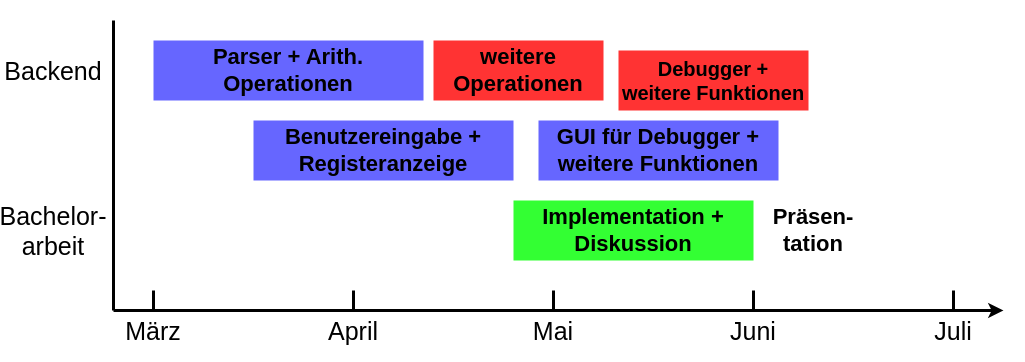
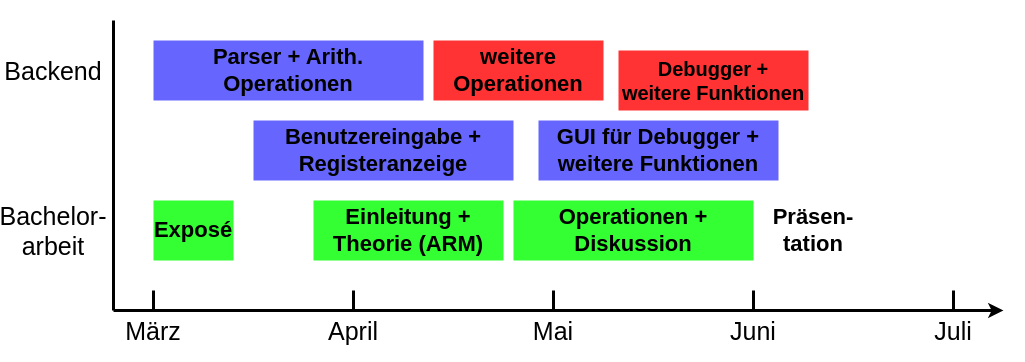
+ <mxCell id="24" value="Exposé" style="rounded=0;whiteSpace=wrap;html=1;strokeColor=none;fillColor=#33FF33;fontSize=22;fontStyle=1" parent="1" vertex="1"><mxGeometry x="140" y="200" width="80" height="60" as="geometry" /></mxCell>
+ <mxCell id="16" value="&lt;div&gt;Einleitung +&lt;/div&gt;&lt;div&gt;Theorie (ARM)&lt;br&gt;&lt;/div&gt;" style="rounded=0;whiteSpace=wrap;html=1;strokeColor=none;fillColor=#33FF33;fontSize=22;fontStyle=1" parent="1" vertex="1"><mxGeometry x="300" y="200" width="190" height="60" as="geometry" /></mxCell>
- <mxCell id="21" value="&lt;div&gt;Implementation +&lt;/div&gt;Diskussion" style="rounded=0;whiteSpace=wrap;html=1;strokeColor=none;fillColor=#33FF33;fontSize=22;fontStyle=1" parent="1" vertex="1"><mxGeometry x="500" y="200" width="240" height="60" as="geometry" /></mxCell>
+ <mxCell id="21" value="&lt;div&gt;Operationen +&lt;/div&gt;Diskussion" style="rounded=0;whiteSpace=wrap;html=1;strokeColor=none;fillColor=#33FF33;fontSize=22;fontStyle=1" parent="1" vertex="1"><mxGeometry x="500" y="200" width="240" height="60" as="geometry" /></mxCell>
